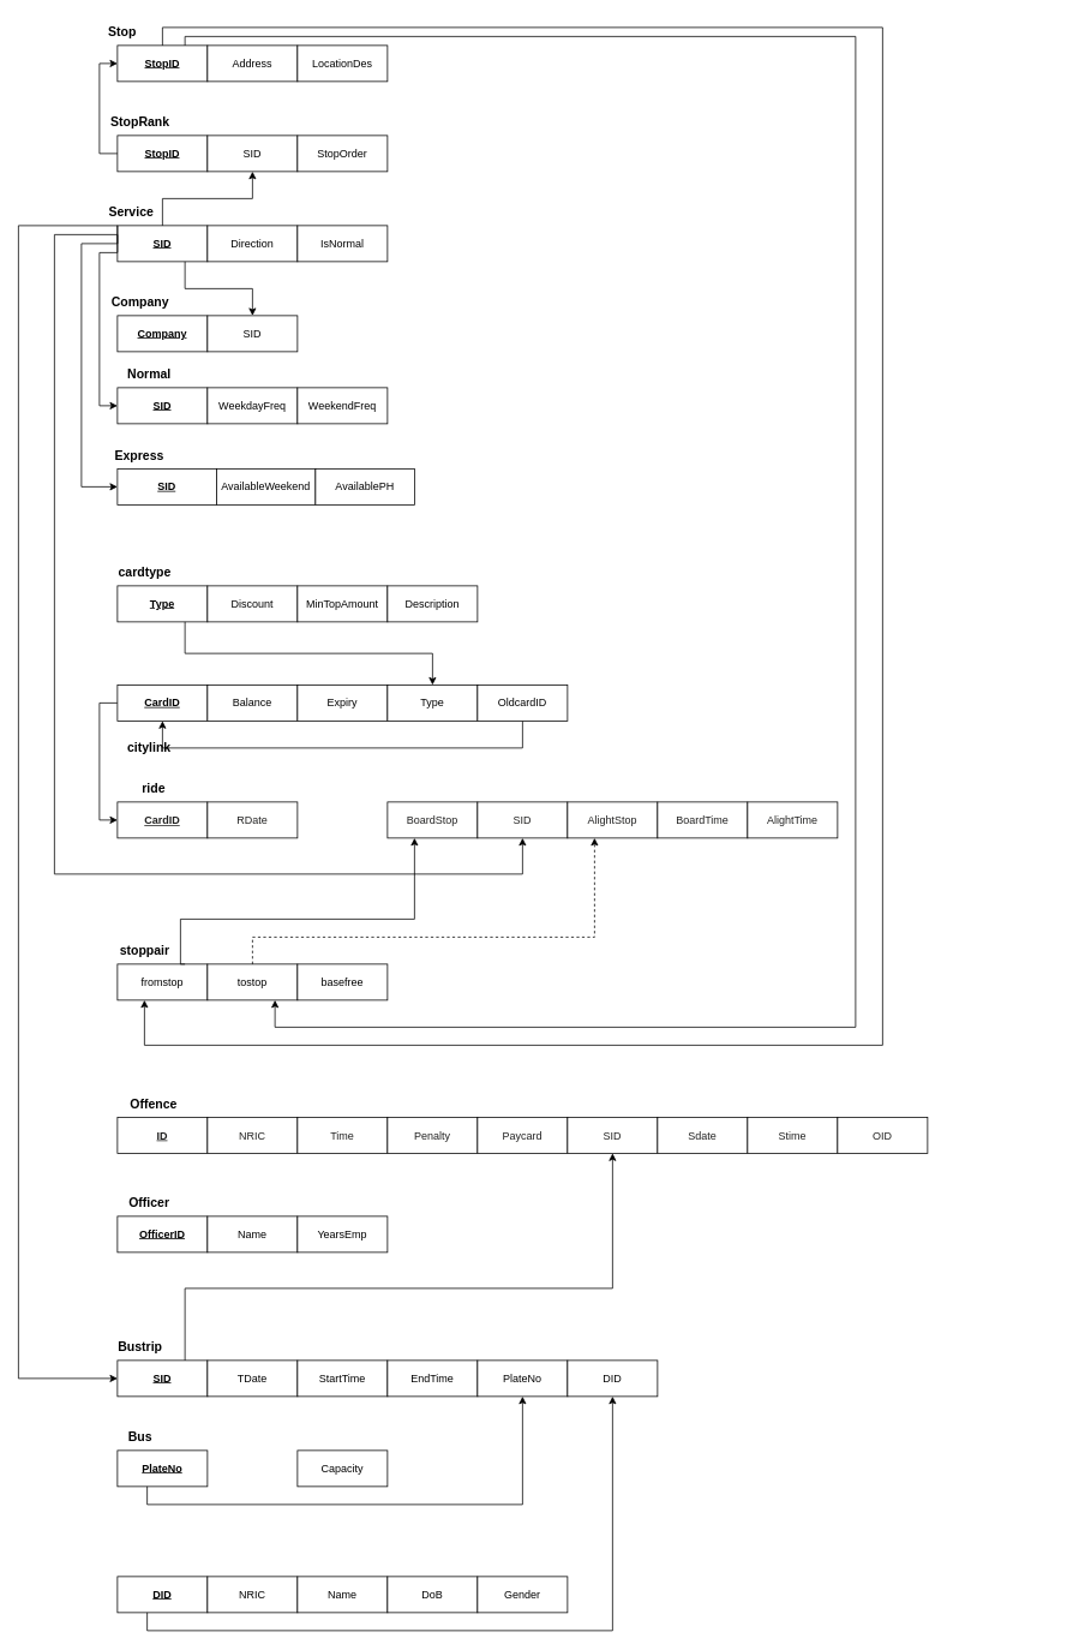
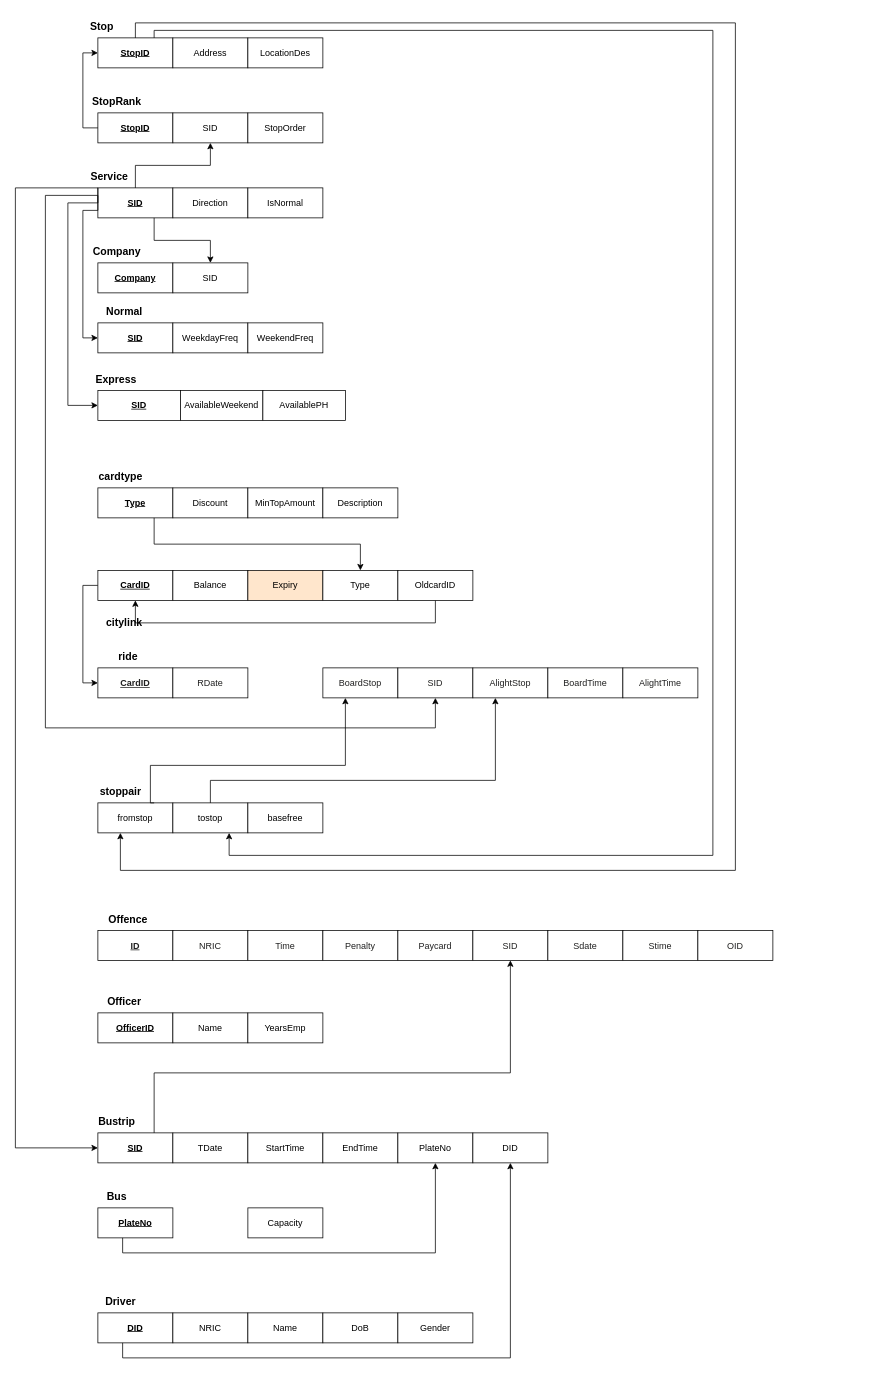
- <mxCell id="77" value="Expiry" style="whiteSpace=wrap;html=1;" vertex="1" parent="73"><mxGeometry x="230" y="30" width="100" height="40" as="geometry" /></mxCell>
+ <mxCell id="77" value="Expiry" style="whiteSpace=wrap;html=1;fillColor=#ffe6cc;" vertex="1" parent="73"><mxGeometry x="230" y="30" width="100" height="40" as="geometry" /></mxCell>
- <mxCell id="103" style="edgeStyle=orthogonalEdgeStyle;rounded=0;orthogonalLoop=1;jettySize=auto;html=1;exitX=0.5;exitY=0;exitDx=0;exitDy=0;dashed=1;" edge="1" parent="1" source="99" target="87"><mxGeometry relative="1" as="geometry"><Array as="points"><mxPoint x="280" y="1040" /><mxPoint x="660" y="1040" /></Array></mxGeometry></mxCell>
+ <mxCell id="103" style="edgeStyle=orthogonalEdgeStyle;rounded=0;orthogonalLoop=1;jettySize=auto;html=1;exitX=0.5;exitY=0;exitDx=0;exitDy=0;" edge="1" parent="1" source="99" target="87"><mxGeometry relative="1" as="geometry"><Array as="points"><mxPoint x="280" y="1040" /><mxPoint x="660" y="1040" /></Array></mxGeometry></mxCell>
+ <mxCell id="28" value="&lt;b&gt;&lt;font style=&quot;font-size: 14px;&quot;&gt;Driver&lt;/font&gt;&lt;/b&gt;" style="text;html=1;align=center;verticalAlign=middle;resizable=0;points=[];autosize=1;strokeColor=none;fillColor=none;" vertex="1" parent="22"><mxGeometry y="20" width="60" height="30" as="geometry" /></mxCell>
